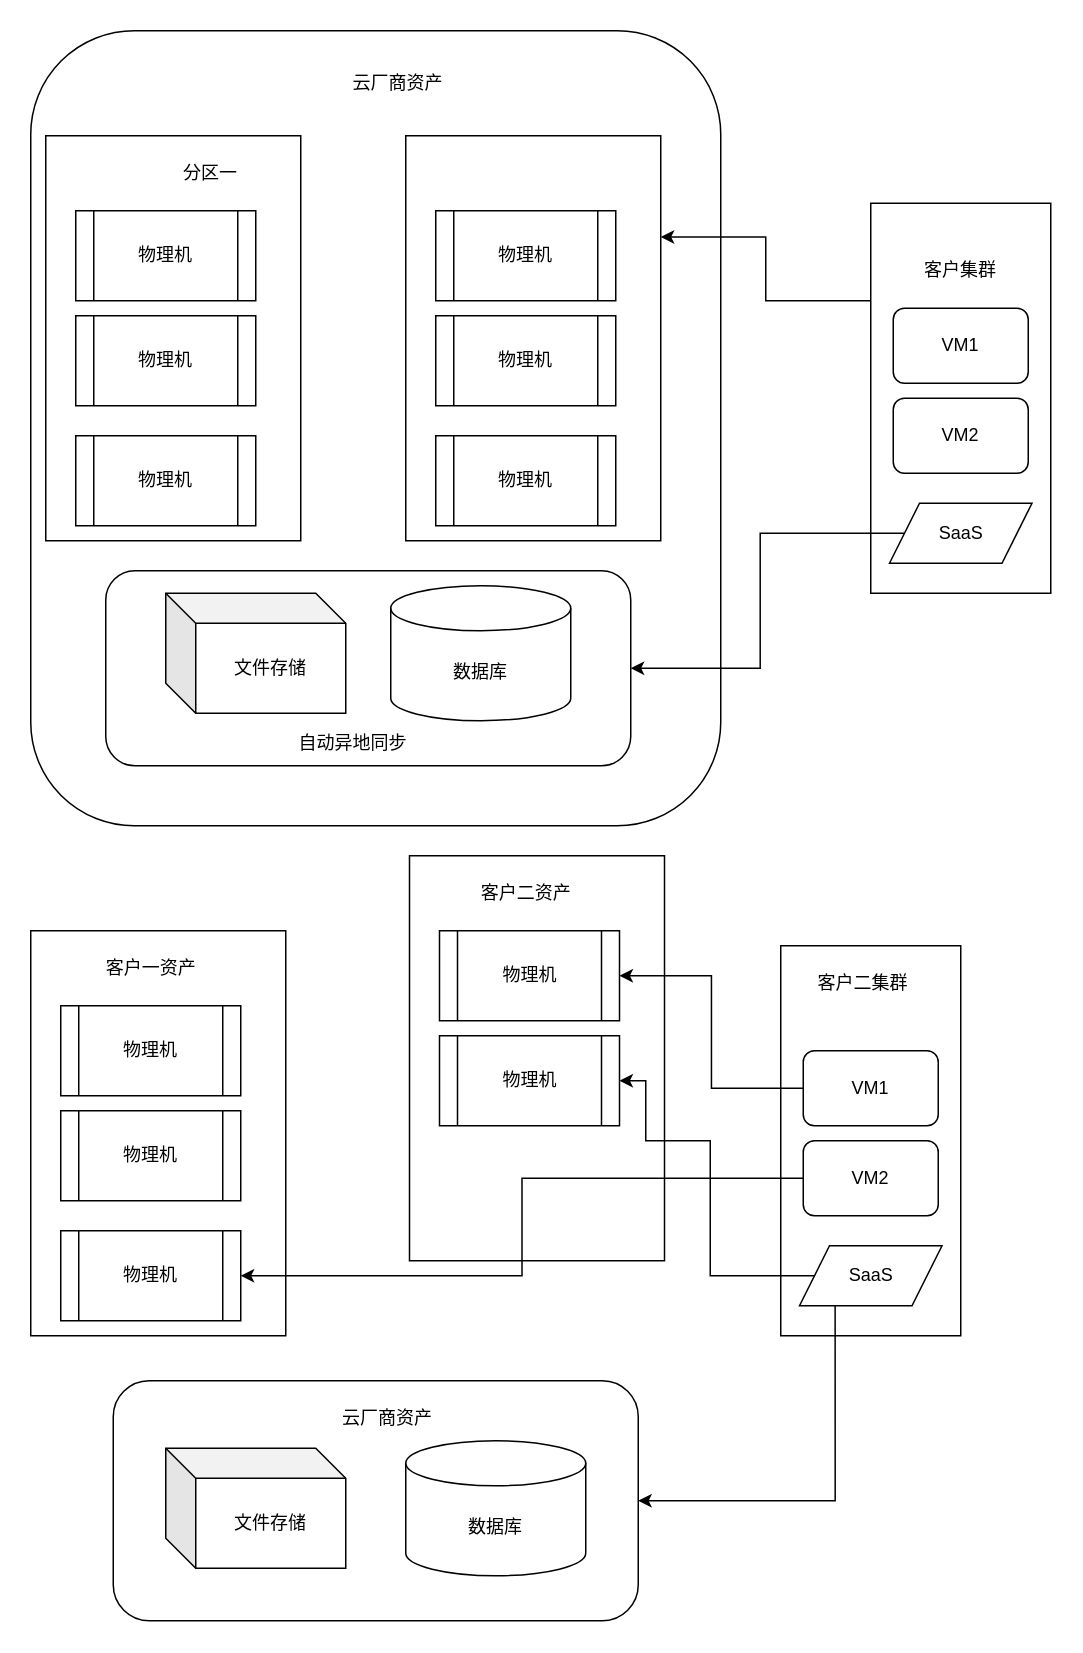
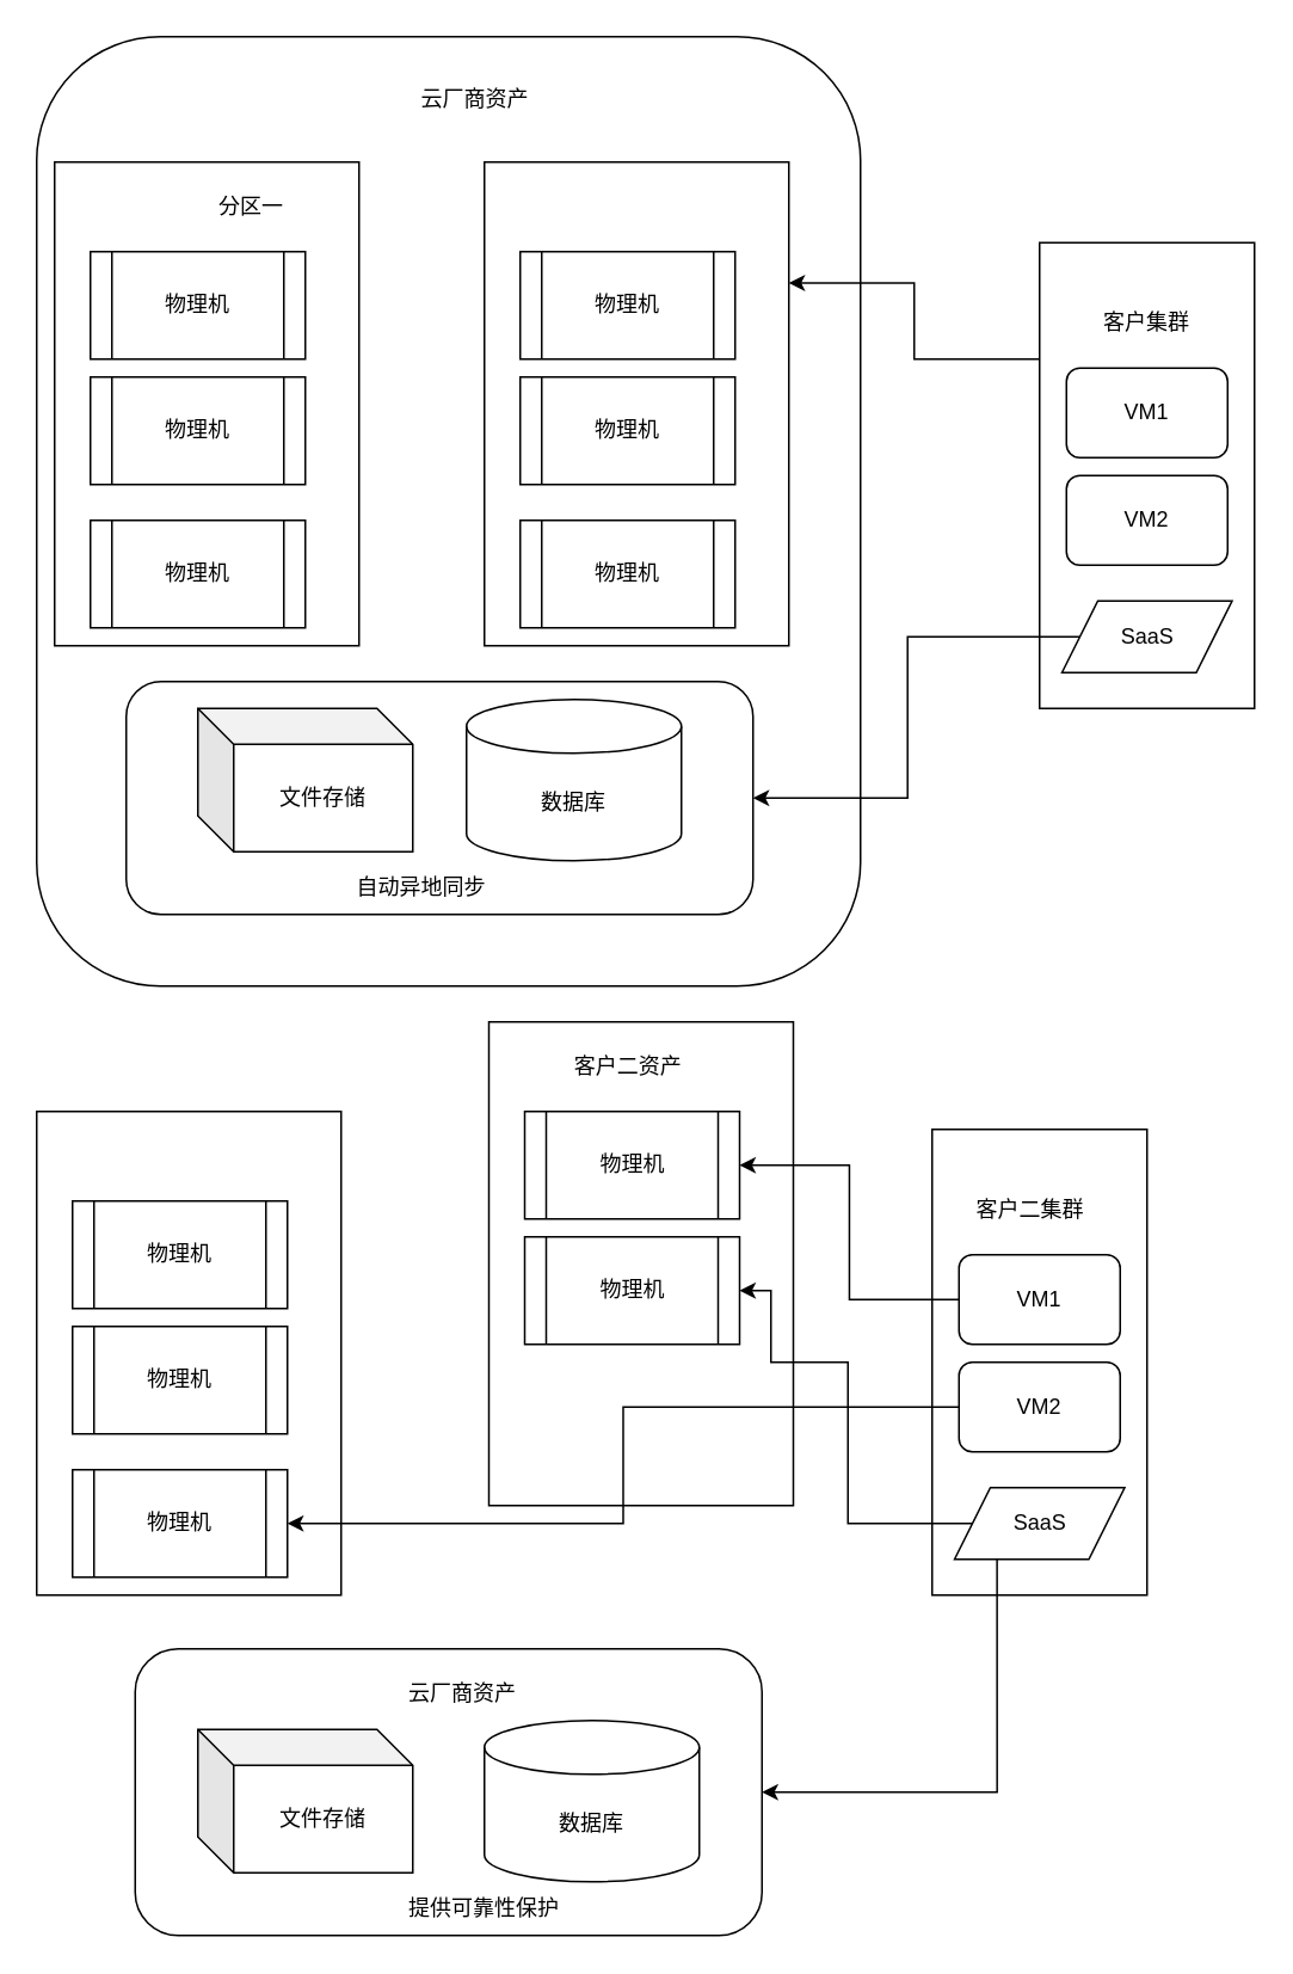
- <mxCell id="32" value="客户一资产" style="text;html=1;strokeColor=none;fillColor=none;align=center;verticalAlign=middle;whiteSpace=wrap;rounded=0;" parent="1" vertex="1"><mxGeometry x="52.5" y="630" width="95" height="30" as="geometry" /></mxCell>
- <mxCell id="38" value="客户二集群" style="text;html=1;strokeColor=none;fillColor=none;align=center;verticalAlign=middle;whiteSpace=wrap;rounded=0;" parent="1" vertex="1"><mxGeometry x="530" y="640" width="90" height="30" as="geometry" /></mxCell>
+ <mxCell id="38" value="客户二集群" style="text;html=1;strokeColor=none;fillColor=none;align=center;verticalAlign=middle;whiteSpace=wrap;rounded=0;" parent="1" vertex="1"><mxGeometry x="530" y="660" width="90" height="30" as="geometry" /></mxCell>
+ <mxCell id="27" value="提供可靠性保护" style="text;html=1;strokeColor=none;fillColor=none;align=center;verticalAlign=middle;whiteSpace=wrap;rounded=0;" parent="1" vertex="1"><mxGeometry x="215" y="1050" width="110" height="30" as="geometry" /></mxCell>
